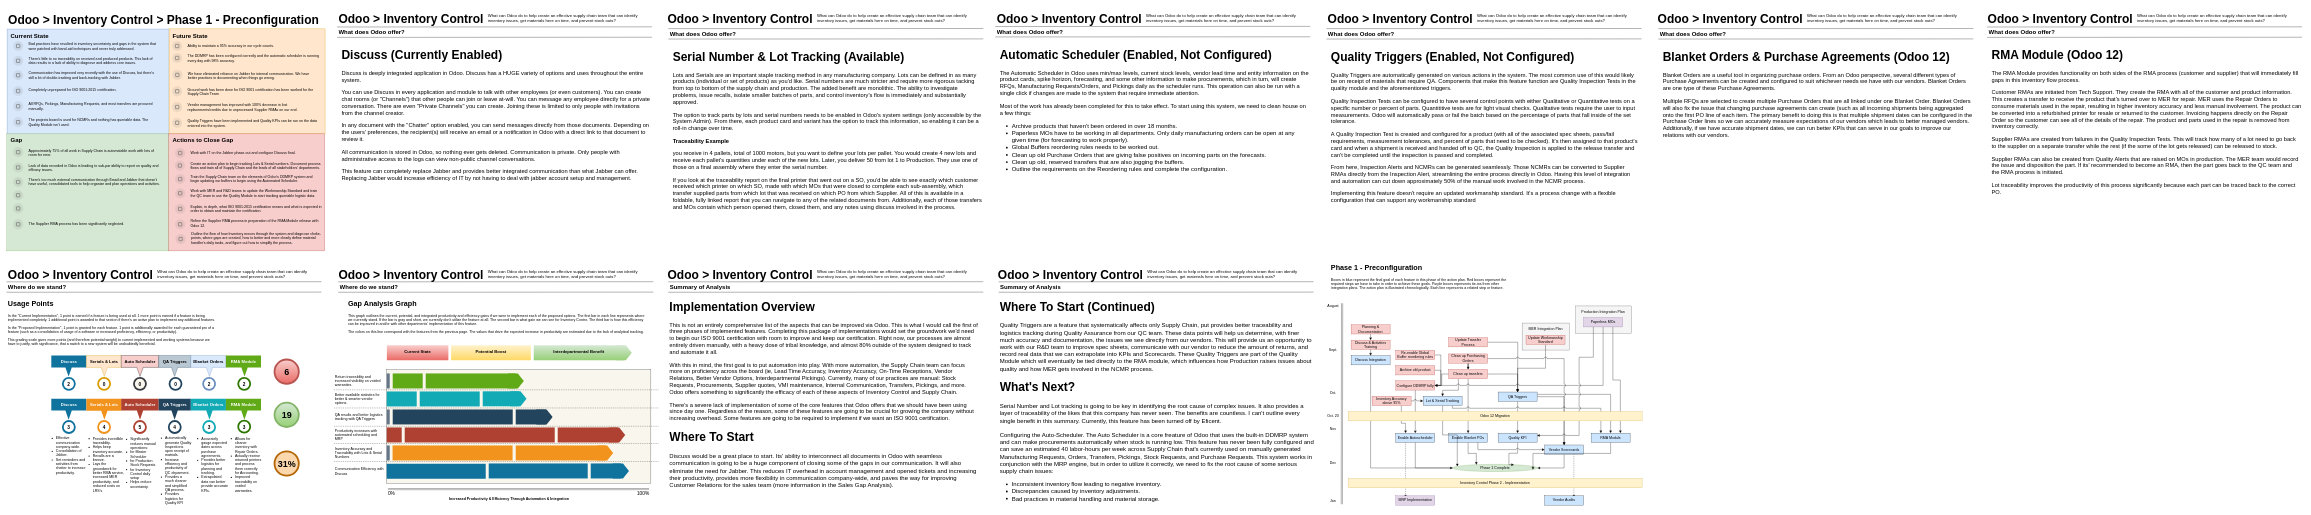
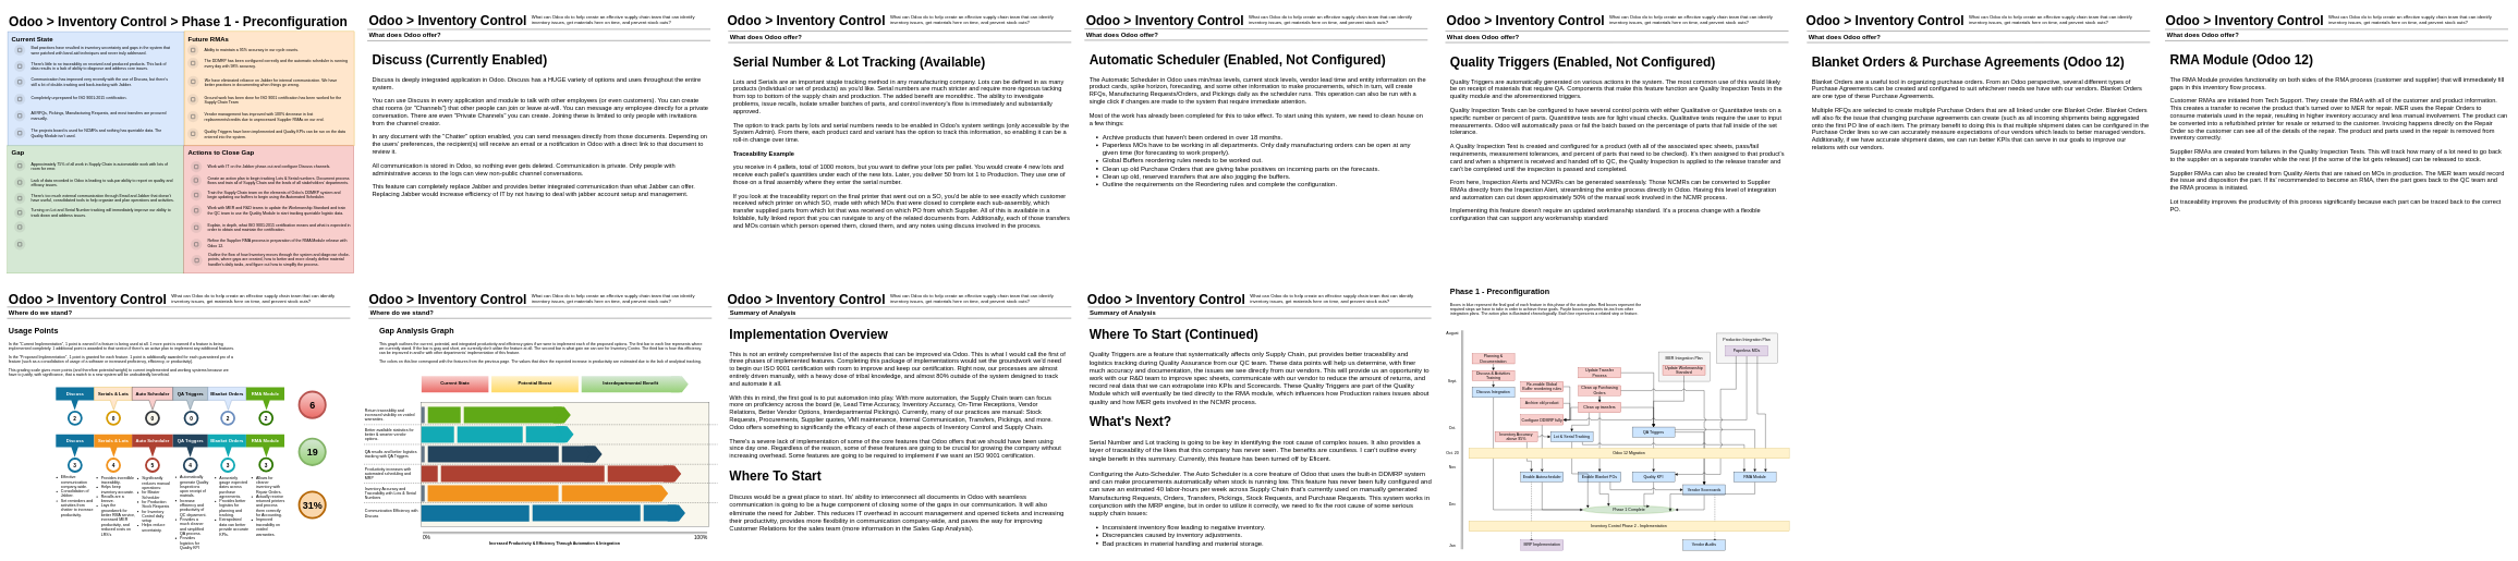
- <mxCell id="10" value="Future State" style="text;html=1;strokeColor=none;fillColor=none;align=left;verticalAlign=middle;whiteSpace=wrap;rounded=0;fontSize=20;fontStyle=1" parent="1" vertex="1"><mxGeometry x="573" y="107" width="500" height="20" as="geometry" /></mxCell>
+ <mxCell id="10" value="Future RMAs" style="text;html=1;strokeColor=none;fillColor=none;align=left;verticalAlign=middle;whiteSpace=wrap;rounded=0;fontSize=20;fontStyle=1" parent="1" vertex="1"><mxGeometry x="573" y="107" width="500" height="20" as="geometry" /></mxCell>
- <mxCell id="69" value="Work with IT on the Jabber phase-out and configure Discuss final." style="text;html=1;align=left;verticalAlign=middle;whiteSpace=wrap;rounded=0;fontSize=12;" parent="1" vertex="1"><mxGeometry x="633" y="492.5" width="440" height="33" as="geometry" /></mxCell>
+ <mxCell id="69" value="Work with IT on the Jabber phase-out and configure Discuss channels." style="text;html=1;align=left;verticalAlign=middle;whiteSpace=wrap;rounded=0;fontSize=12;" parent="1" vertex="1"><mxGeometry x="633" y="492.5" width="440" height="33" as="geometry" /></mxCell>
+ <mxCell id="61" value="Turning on Lot and Serial Number tracking will immediately improve our ability to track down and address issues." style="text;html=1;strokeColor=none;fillColor=none;align=left;verticalAlign=middle;whiteSpace=wrap;rounded=0;fontSize=12;" parent="1" vertex="1"><mxGeometry x="93" y="635" width="440" height="30" as="geometry" /></mxCell>
- <mxCell id="66" value="The Supplier RMA process has been significantly neglected." style="text;html=1;align=left;verticalAlign=middle;whiteSpace=wrap;rounded=0;fontSize=12;" parent="1" vertex="1"><mxGeometry x="93" y="732" width="440" height="30" as="geometry" /></mxCell>
